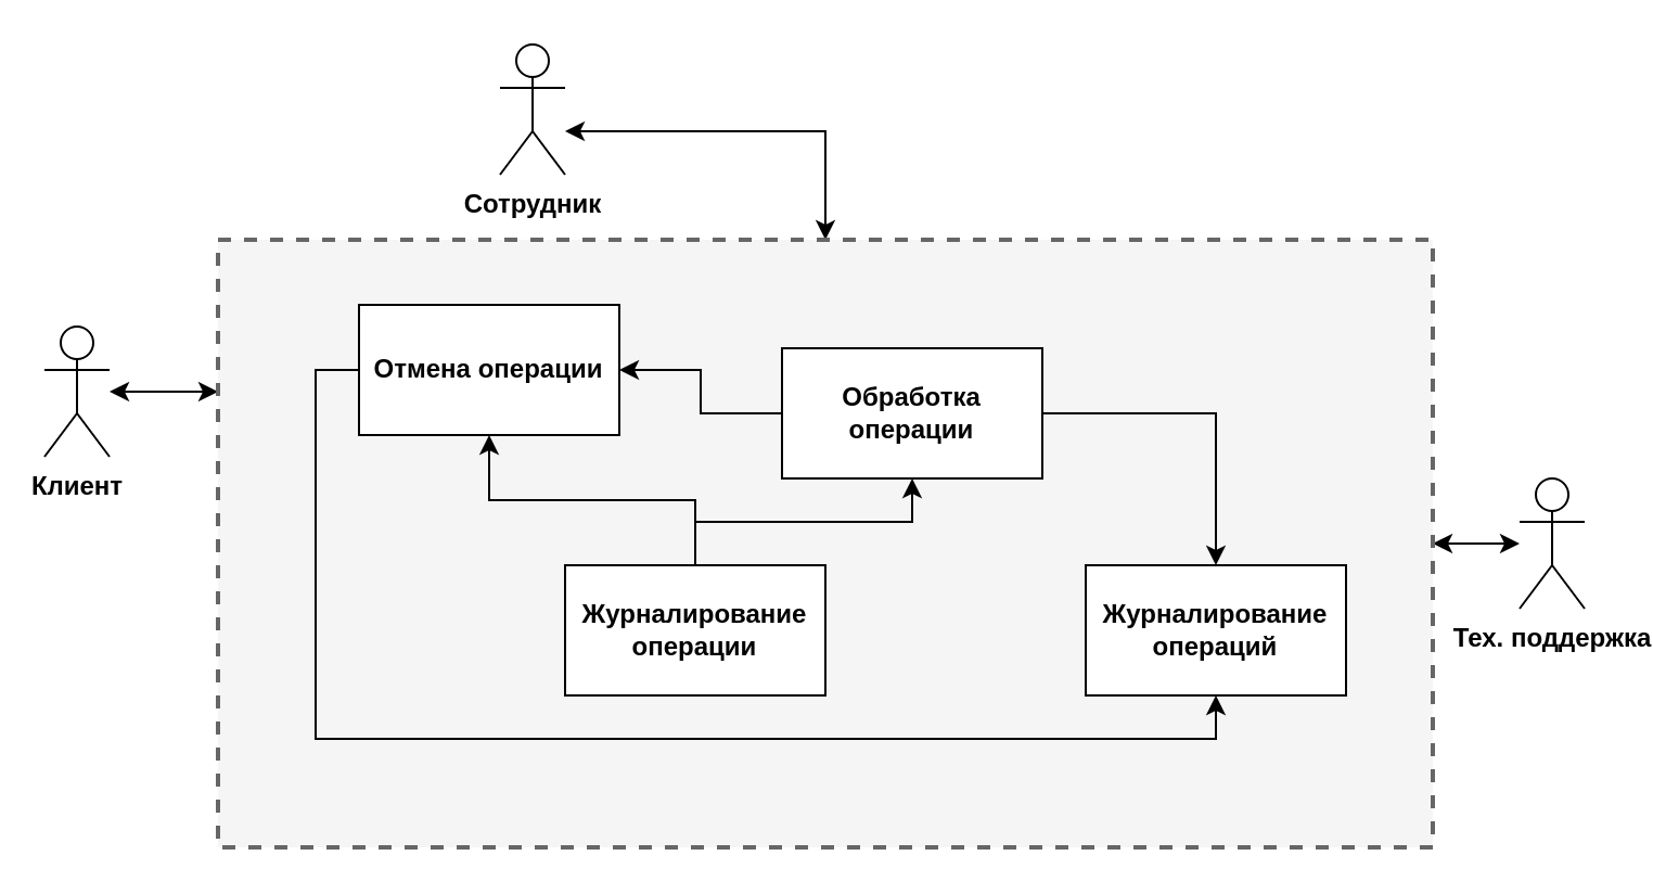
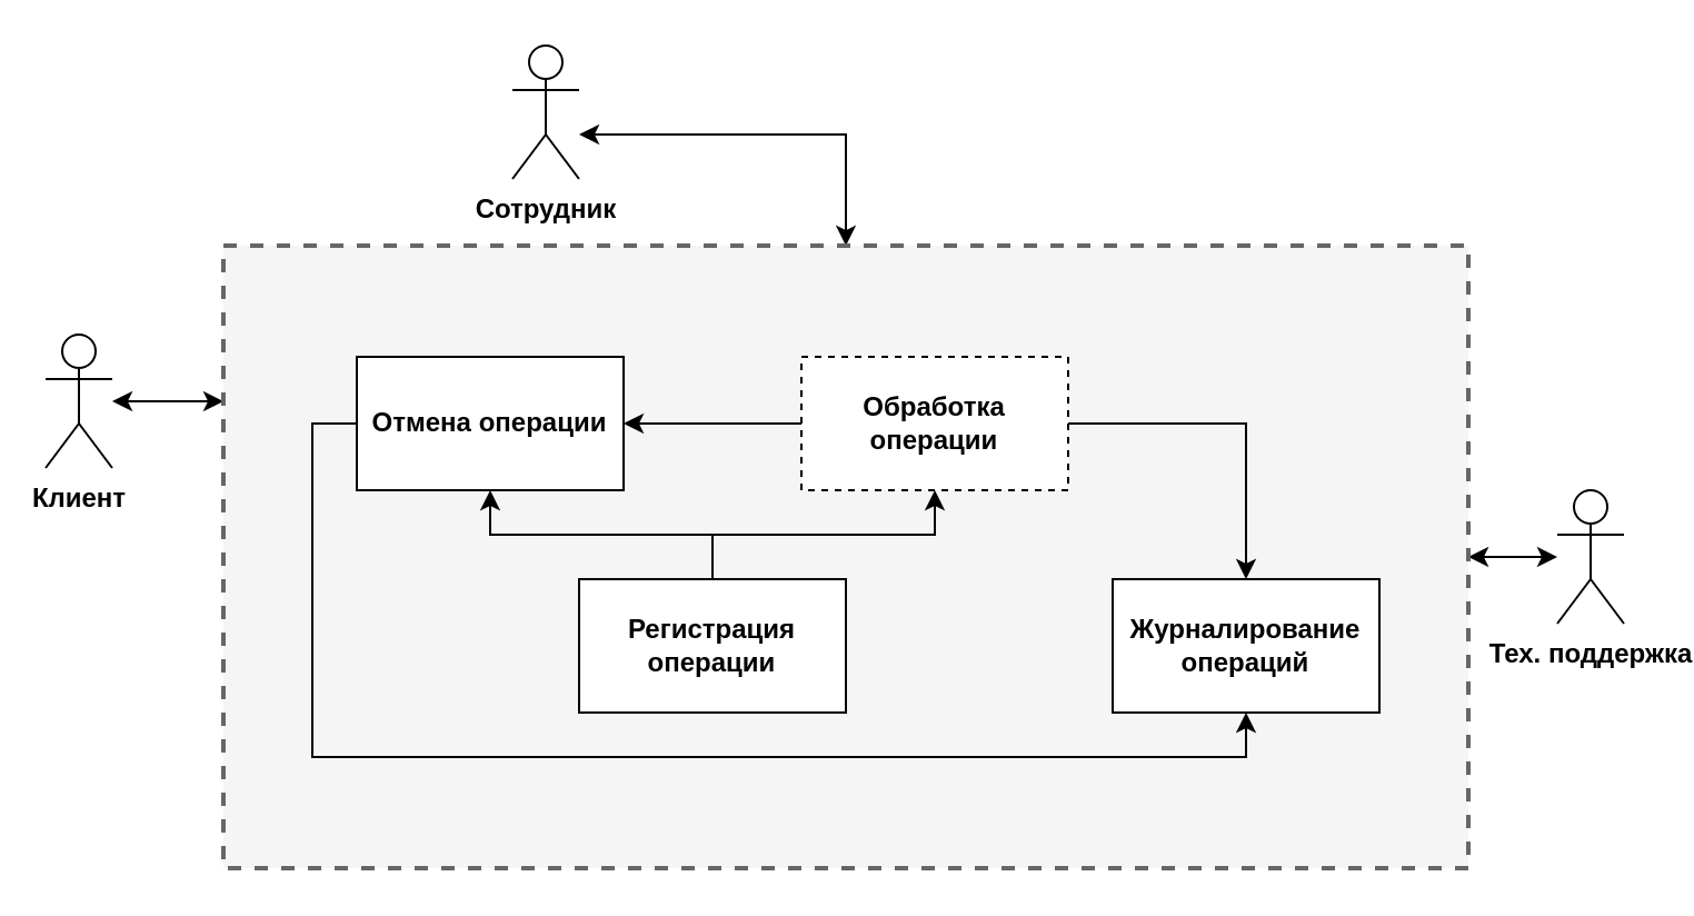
- <mxCell id="16" value="&lt;b&gt;Отмена операции&lt;/b&gt;" style="rounded=0;whiteSpace=wrap;html=1;strokeWidth=1;" vertex="1" parent="1"><mxGeometry x="165" y="140" width="120" height="60" as="geometry" /></mxCell>
+ <mxCell id="16" value="&lt;b&gt;Отмена операции&lt;/b&gt;" style="rounded=0;whiteSpace=wrap;html=1;strokeWidth=1;" vertex="1" parent="1"><mxGeometry x="160" y="160" width="120" height="60" as="geometry" /></mxCell>
- <mxCell id="14" value="&lt;b&gt;Обработка операции&lt;/b&gt;" style="rounded=0;whiteSpace=wrap;html=1;strokeWidth=1;" vertex="1" parent="1"><mxGeometry x="360" y="160" width="120" height="60" as="geometry" /></mxCell>
+ <mxCell id="14" value="&lt;b&gt;Обработка операции&lt;/b&gt;" style="rounded=0;whiteSpace=wrap;html=1;strokeWidth=1;dashed=1;" vertex="1" parent="1"><mxGeometry x="360" y="160" width="120" height="60" as="geometry" /></mxCell>
- <mxCell id="11" value="&lt;b&gt;Журналирование операции&lt;/b&gt;" style="rounded=0;whiteSpace=wrap;html=1;strokeWidth=1;" vertex="1" parent="1"><mxGeometry x="260" y="260" width="120" height="60" as="geometry" /></mxCell>
+ <mxCell id="11" value="&lt;b&gt;Регистрация операции&lt;/b&gt;" style="rounded=0;whiteSpace=wrap;html=1;strokeWidth=1;" vertex="1" parent="1"><mxGeometry x="260" y="260" width="120" height="60" as="geometry" /></mxCell>
